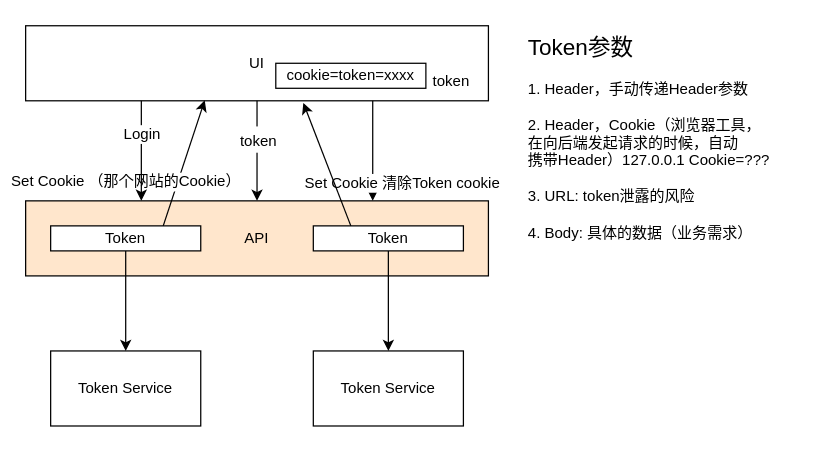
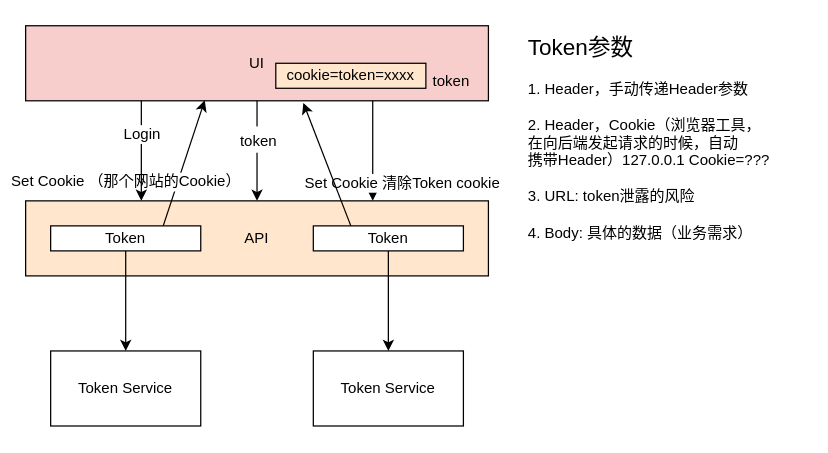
- <mxCell id="2" value="UI" style="rounded=0;whiteSpace=wrap;html=1;" vertex="1" parent="1"><mxGeometry x="20" y="20" width="370" height="60" as="geometry" /></mxCell>
+ <mxCell id="2" value="UI" style="rounded=0;whiteSpace=wrap;html=1;fillColor=#f8cecc;" vertex="1" parent="1"><mxGeometry x="20" y="20" width="370" height="60" as="geometry" /></mxCell>
- <mxCell id="21" value="cookie=token=xxxx" style="rounded=0;whiteSpace=wrap;html=1;fontSize=12;" vertex="1" parent="1"><mxGeometry x="220" y="50" width="120" height="20" as="geometry" /></mxCell>
+ <mxCell id="21" value="cookie=token=xxxx" style="rounded=0;whiteSpace=wrap;html=1;fontSize=12;fillColor=#ffe6cc;" vertex="1" parent="1"><mxGeometry x="220" y="50" width="120" height="20" as="geometry" /></mxCell>
